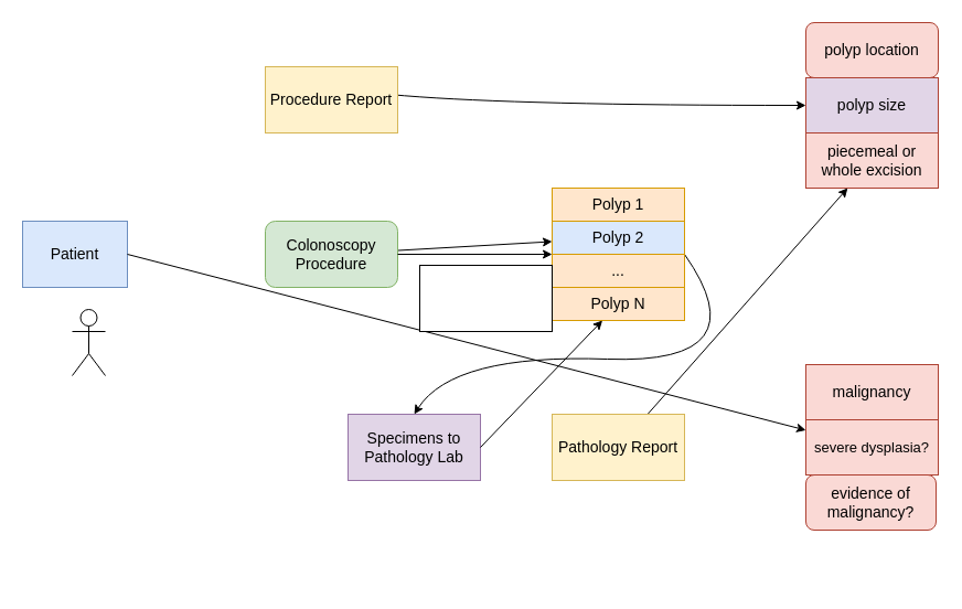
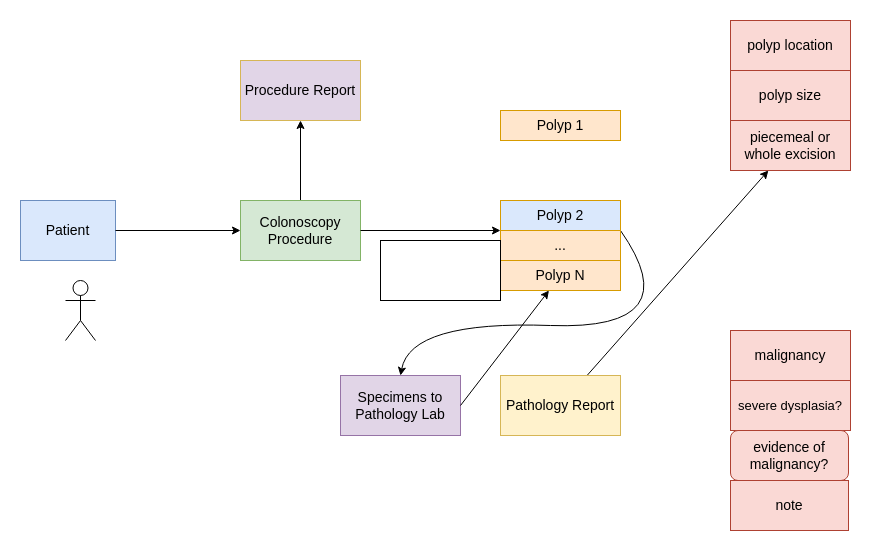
- <mxCell id="10" value="&lt;font style=&quot;font-size: 14px&quot;&gt;polyp location&lt;/font&gt;" style="whiteSpace=wrap;html=1;fontSize=6;fillColor=#fad9d5;strokeColor=#ae4132;rounded=1;" parent="1" vertex="1"><mxGeometry x="730" y="20" width="120" height="50" as="geometry" /></mxCell>
+ <mxCell id="10" value="&lt;font style=&quot;font-size: 14px&quot;&gt;polyp location&lt;/font&gt;" style="rounded=0;whiteSpace=wrap;html=1;fontSize=6;fillColor=#fad9d5;strokeColor=#ae4132;" parent="1" vertex="1"><mxGeometry x="730" y="20" width="120" height="50" as="geometry" /></mxCell>
- <mxCell id="16" value="&lt;font style=&quot;font-size: 14px&quot;&gt;Procedure Report&lt;/font&gt;" style="rounded=0;whiteSpace=wrap;html=1;fillColor=#fff2cc;strokeColor=#d6b656;" parent="1" vertex="1"><mxGeometry x="240" y="60" width="120" height="60" as="geometry" /></mxCell>
+ <mxCell id="16" value="&lt;font style=&quot;font-size: 14px&quot;&gt;Procedure Report&lt;/font&gt;" style="rounded=0;whiteSpace=wrap;html=1;fillColor=#e1d5e7;strokeColor=#d6b656;" parent="1" vertex="1"><mxGeometry x="240" y="60" width="120" height="60" as="geometry" /></mxCell>
- <mxCell id="8" value="" style="endArrow=classic;html=1;fontSize=6;exitX=0.5;exitY=0;exitDx=0;exitDy=0;entryX=0;entryY=0.5;entryDx=0;entryDy=0;curved=1;" parent="1" source="16" target="9" edge="1"><mxGeometry width="50" height="50" relative="1" as="geometry"><mxPoint x="530" y="290" as="sourcePoint" /><mxPoint x="570" y="180" as="targetPoint" /><Array as="points"><mxPoint x="220" y="95" /></Array></mxGeometry></mxCell>
- <mxCell id="9" value="&lt;font style=&quot;font-size: 14px&quot;&gt;polyp size&lt;/font&gt;" style="rounded=0;whiteSpace=wrap;html=1;fontSize=6;fillColor=#e1d5e7;strokeColor=#ae4132;" parent="1" vertex="1"><mxGeometry x="730" y="70" width="120" height="50" as="geometry" /></mxCell>
+ <mxCell id="9" value="&lt;font style=&quot;font-size: 14px&quot;&gt;polyp size&lt;/font&gt;" style="rounded=0;whiteSpace=wrap;html=1;fontSize=6;fillColor=#fad9d5;strokeColor=#ae4132;" parent="1" vertex="1"><mxGeometry x="730" y="70" width="120" height="50" as="geometry" /></mxCell>
- <mxCell id="5" value="&lt;font style=&quot;font-size: 14px;&quot;&gt;Polyp 1&lt;/font&gt;" style="rounded=0;whiteSpace=wrap;html=1;fillColor=#ffe6cc;strokeColor=#d79b00;" parent="1" vertex="1"><mxGeometry x="500" y="170" width="120" height="30" as="geometry" /></mxCell>
+ <mxCell id="5" value="&lt;font style=&quot;font-size: 14px;&quot;&gt;Polyp 1&lt;/font&gt;" style="rounded=0;whiteSpace=wrap;html=1;fillColor=#ffe6cc;strokeColor=#d79b00;" parent="1" vertex="1"><mxGeometry x="500" y="110" width="120" height="30" as="geometry" /></mxCell>
- <mxCell id="3" value="" style="edgeStyle=none;html=1;" parent="1" source="4" target="6" edge="1"><mxGeometry relative="1" as="geometry" /></mxCell>
+ <mxCell id="3" value="" style="edgeStyle=none;html=1;" parent="1" source="4" target="16" edge="1"><mxGeometry relative="1" as="geometry" /></mxCell>
- <mxCell id="4" value="&lt;font style=&quot;font-size: 14px&quot;&gt;Colonoscopy Procedure&lt;/font&gt;" style="whiteSpace=wrap;html=1;fillColor=#d5e8d4;strokeColor=#82b366;rounded=1;" parent="1" vertex="1"><mxGeometry x="240" y="200" width="120" height="60" as="geometry" /></mxCell>
+ <mxCell id="4" value="&lt;font style=&quot;font-size: 14px&quot;&gt;Colonoscopy Procedure&lt;/font&gt;" style="rounded=0;whiteSpace=wrap;html=1;fillColor=#d5e8d4;strokeColor=#82b366;" parent="1" vertex="1"><mxGeometry x="240" y="200" width="120" height="60" as="geometry" /></mxCell>
- <mxCell id="15" value="" style="endArrow=classic;html=1;rounded=0;fontSize=14;exitX=1;exitY=0.5;exitDx=0;exitDy=0;" parent="1" source="2" target="12" edge="1"><mxGeometry width="50" height="50" relative="1" as="geometry"><mxPoint x="150" y="230" as="sourcePoint" /><mxPoint x="160" y="230" as="targetPoint" /></mxGeometry></mxCell>
+ <mxCell id="15" value="" style="endArrow=classic;html=1;rounded=0;fontSize=14;entryX=0;entryY=0.5;entryDx=0;entryDy=0;exitX=1;exitY=0.5;exitDx=0;exitDy=0;" parent="1" source="2" target="4" edge="1"><mxGeometry width="50" height="50" relative="1" as="geometry"><mxPoint x="150" y="230" as="sourcePoint" /><mxPoint x="160" y="230" as="targetPoint" /></mxGeometry></mxCell>
- <mxCell id="18" value="&lt;span style=&quot;font-size: 14px&quot;&gt;Specimens to Pathology Lab&lt;br&gt;&lt;/span&gt;" style="rounded=0;whiteSpace=wrap;html=1;fillColor=#e1d5e7;strokeColor=#9673a6;" parent="1" vertex="1"><mxGeometry x="315" y="375" width="120" height="60" as="geometry" /></mxCell>
+ <mxCell id="18" value="&lt;span style=&quot;font-size: 14px&quot;&gt;Specimens to Pathology Lab&lt;br&gt;&lt;/span&gt;" style="rounded=0;whiteSpace=wrap;html=1;fillColor=#e1d5e7;strokeColor=#9673a6;" parent="1" vertex="1"><mxGeometry x="340" y="375" width="120" height="60" as="geometry" /></mxCell>
+ <mxCell id="26" value="&lt;span style=&quot;font-size: 14px&quot;&gt;note&lt;/span&gt;" style="rounded=0;whiteSpace=wrap;html=1;fontSize=6;fillColor=#fad9d5;strokeColor=#ae4132;" vertex="1" parent="1"><mxGeometry x="730" y="480" width="118" height="50" as="geometry" /></mxCell>
